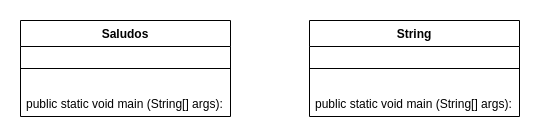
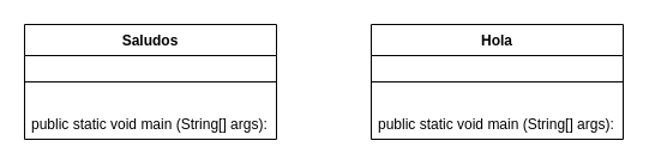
- <mxCell id="2" value="String" style="swimlane;fontStyle=1;align=center;verticalAlign=top;childLayout=stackLayout;horizontal=1;startSize=26;horizontalStack=0;resizeParent=1;resizeParentMax=0;resizeLast=0;collapsible=1;marginBottom=0;" vertex="1" parent="1"><mxGeometry x="309" y="20" width="210" height="96" as="geometry" /></mxCell>
+ <mxCell id="2" value="Hola" style="swimlane;fontStyle=1;align=center;verticalAlign=top;childLayout=stackLayout;horizontal=1;startSize=26;horizontalStack=0;resizeParent=1;resizeParentMax=0;resizeLast=0;collapsible=1;marginBottom=0;" vertex="1" parent="1"><mxGeometry x="309" y="20" width="210" height="96" as="geometry" /></mxCell>
